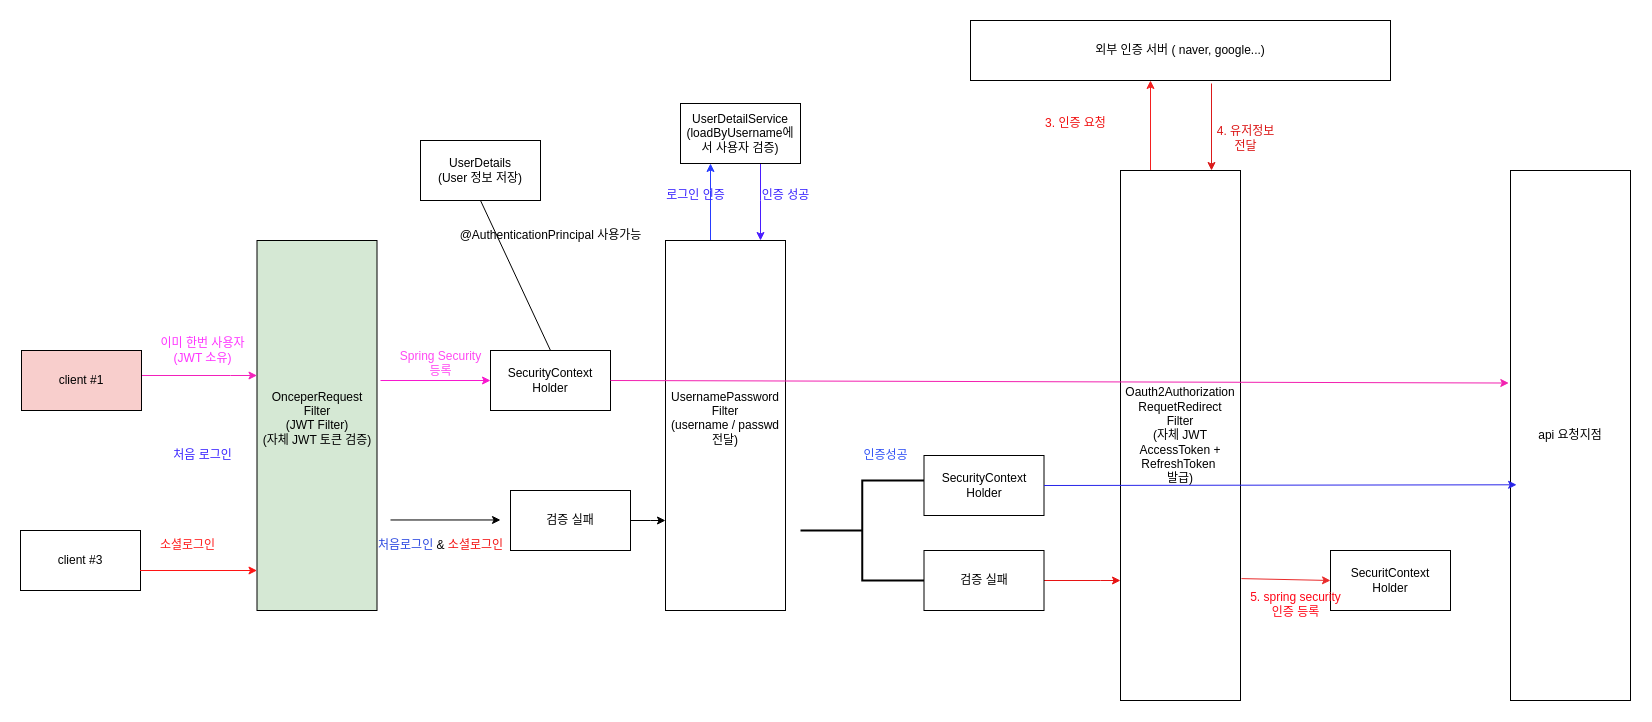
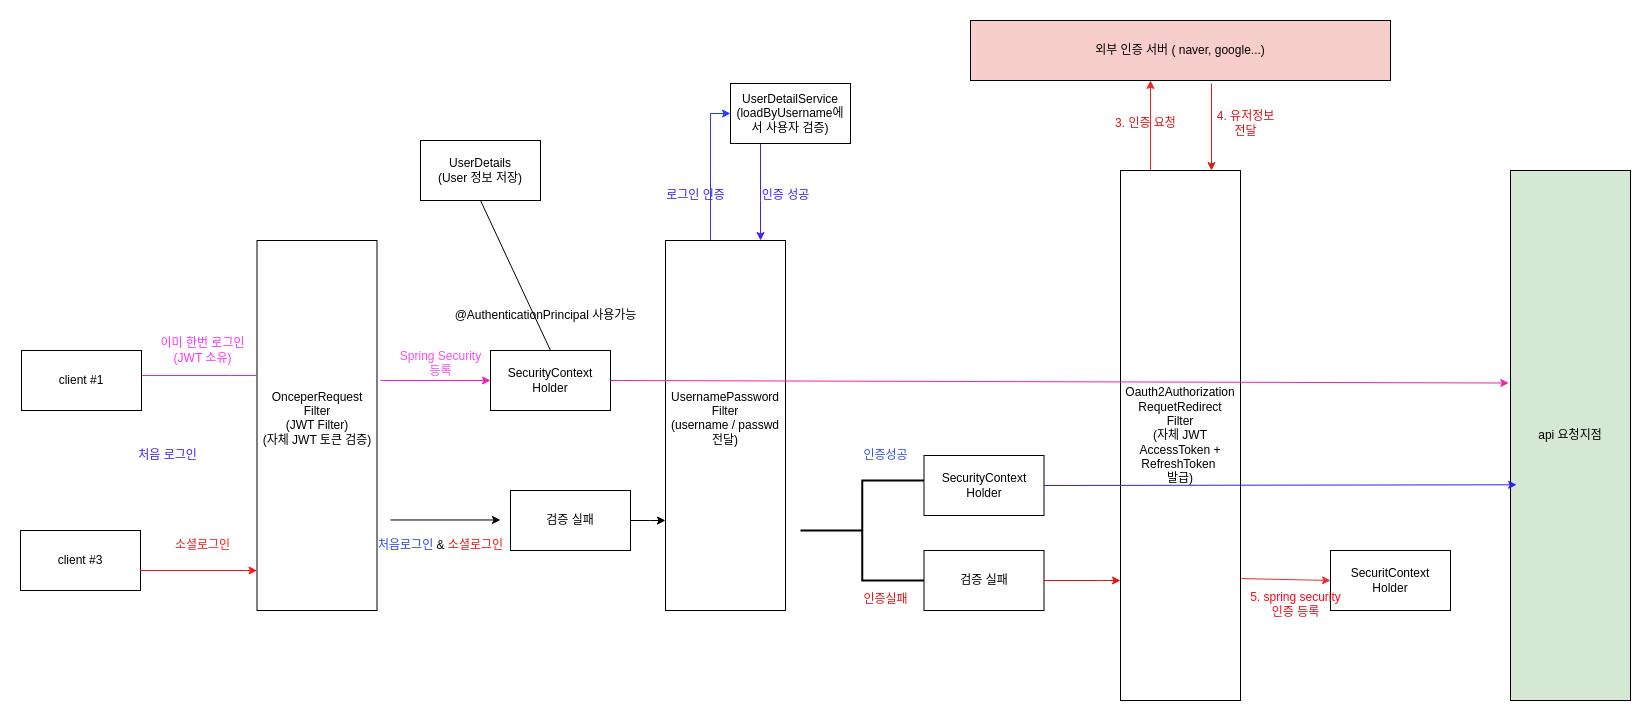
- <mxCell id="10" value="외부 인증 서버 ( naver, google...)" style="rounded=0;whiteSpace=wrap;html=1;" vertex="1" parent="1"><mxGeometry x="970" y="20" width="420" height="60" as="geometry" /></mxCell>
+ <mxCell id="10" value="외부 인증 서버 ( naver, google...)" style="rounded=0;whiteSpace=wrap;html=1;fillColor=#f8cecc;" vertex="1" parent="1"><mxGeometry x="970" y="20" width="420" height="60" as="geometry" /></mxCell>
- <mxCell id="27" value="&lt;font style=&quot;color: light-dark(rgb(240, 15, 15), rgb(237, 237, 237));&quot;&gt;3. 인증 요청&lt;/font&gt;" style="text;html=1;align=center;verticalAlign=middle;resizable=0;points=[];autosize=1;strokeColor=none;fillColor=none;" vertex="1" parent="1"><mxGeometry x="1030" y="108" width="90" height="30" as="geometry" /></mxCell>
+ <mxCell id="27" value="&lt;font style=&quot;color: light-dark(rgb(240, 15, 15), rgb(237, 237, 237));&quot;&gt;3. 인증 요청&lt;/font&gt;" style="text;html=1;align=center;verticalAlign=middle;resizable=0;points=[];autosize=1;strokeColor=none;fillColor=none;" vertex="1" parent="1"><mxGeometry x="1100" y="108" width="90" height="30" as="geometry" /></mxCell>
- <mxCell id="33" value="UserDetailService&lt;div&gt;(loadByUsername에서 사용자 검증)&lt;/div&gt;" style="rounded=0;whiteSpace=wrap;html=1;" vertex="1" parent="1"><mxGeometry x="680" y="103" width="120" height="60" as="geometry" /></mxCell>
+ <mxCell id="33" value="UserDetailService&lt;div&gt;(loadByUsername에서 사용자 검증)&lt;/div&gt;" style="rounded=0;whiteSpace=wrap;html=1;" vertex="1" parent="1"><mxGeometry x="730" y="83" width="120" height="60" as="geometry" /></mxCell>
- <mxCell id="29" value="&lt;font style=&quot;color: light-dark(rgb(219, 20, 20), rgb(237, 237, 237));&quot;&gt;4. 유저정보&lt;/font&gt;&lt;div&gt;&lt;font style=&quot;color: light-dark(rgb(219, 20, 20), rgb(237, 237, 237));&quot;&gt;전달&lt;/font&gt;&lt;/div&gt;" style="text;html=1;align=center;verticalAlign=middle;resizable=0;points=[];autosize=1;strokeColor=none;fillColor=none;" vertex="1" parent="1"><mxGeometry x="1205" y="118" width="80" height="40" as="geometry" /></mxCell>
+ <mxCell id="29" value="&lt;font style=&quot;color: light-dark(rgb(219, 20, 20), rgb(237, 237, 237));&quot;&gt;4. 유저정보&lt;/font&gt;&lt;div&gt;&lt;font style=&quot;color: light-dark(rgb(219, 20, 20), rgb(237, 237, 237));&quot;&gt;전달&lt;/font&gt;&lt;/div&gt;" style="text;html=1;align=center;verticalAlign=middle;resizable=0;points=[];autosize=1;strokeColor=none;fillColor=none;" vertex="1" parent="1"><mxGeometry x="1205" y="103" width="80" height="40" as="geometry" /></mxCell>
- <mxCell id="24" value="@AuthenticationPrincipal 사용가능" style="text;html=1;align=center;verticalAlign=middle;resizable=0;points=[];autosize=1;strokeColor=none;fillColor=none;" vertex="1" parent="1"><mxGeometry x="445" y="220" width="210" height="30" as="geometry" /></mxCell>
+ <mxCell id="24" value="@AuthenticationPrincipal 사용가능" style="text;html=1;align=center;verticalAlign=middle;resizable=0;points=[];autosize=1;strokeColor=none;fillColor=none;" vertex="1" parent="1"><mxGeometry x="440" y="300" width="210" height="30" as="geometry" /></mxCell>
- <mxCell id="19" value="&lt;font style=&quot;color: rgb(255, 51, 255);&quot;&gt;이미 한번 사용자&lt;/font&gt;&lt;div&gt;&lt;font style=&quot;color: rgb(255, 51, 255);&quot;&gt;(JWT 소유)&lt;/font&gt;&lt;/div&gt;" style="text;html=1;align=center;verticalAlign=middle;resizable=0;points=[];autosize=1;strokeColor=none;fillColor=none;" vertex="1" parent="1"><mxGeometry x="146.5" y="330" width="110" height="40" as="geometry" /></mxCell>
+ <mxCell id="19" value="&lt;font style=&quot;color: rgb(255, 51, 255);&quot;&gt;이미 한번 로그인&lt;/font&gt;&lt;div&gt;&lt;font style=&quot;color: rgb(255, 51, 255);&quot;&gt;(JWT 소유)&lt;/font&gt;&lt;/div&gt;" style="text;html=1;align=center;verticalAlign=middle;resizable=0;points=[];autosize=1;strokeColor=none;fillColor=none;" vertex="1" parent="1"><mxGeometry x="146.5" y="330" width="110" height="40" as="geometry" /></mxCell>
- <mxCell id="11" value="" style="edgeStyle=orthogonalEdgeStyle;rounded=0;orthogonalLoop=1;jettySize=auto;html=1;strokeColor=light-dark(#f320bb, #ededed);" edge="1" parent="1" source="12" target="8"><mxGeometry relative="1" as="geometry"><Array as="points"><mxPoint x="230" y="375" /><mxPoint x="230" y="375" /></Array></mxGeometry></mxCell>
+ <mxCell id="11" value="" style="edgeStyle=orthogonalEdgeStyle;rounded=0;orthogonalLoop=1;jettySize=auto;html=1;strokeColor=light-dark(#f320bb, #ededed);endArrow=none;" edge="1" parent="1" source="12" target="8"><mxGeometry relative="1" as="geometry"><Array as="points"><mxPoint x="230" y="375" /><mxPoint x="230" y="375" /></Array></mxGeometry></mxCell>
- <mxCell id="12" value="client #1" style="rounded=0;whiteSpace=wrap;html=1;fillColor=#f8cecc;" vertex="1" parent="1"><mxGeometry x="21" y="350" width="120" height="60" as="geometry" /></mxCell>
+ <mxCell id="12" value="client #1" style="rounded=0;whiteSpace=wrap;html=1;" vertex="1" parent="1"><mxGeometry x="21" y="350" width="120" height="60" as="geometry" /></mxCell>
- <mxCell id="8" value="OnceperRequest&lt;br&gt;&lt;div&gt;Filter&lt;/div&gt;&lt;div&gt;(JWT Filter)&lt;/div&gt;&lt;div&gt;(자체 JWT 토큰 검증)&lt;br&gt;&lt;div&gt;&lt;br&gt;&lt;/div&gt;&lt;/div&gt;" style="rounded=0;whiteSpace=wrap;html=1;fillColor=#d5e8d4;" vertex="1" parent="1"><mxGeometry x="256.5" y="240" width="120" height="370" as="geometry" /></mxCell>
+ <mxCell id="8" value="OnceperRequest&lt;br&gt;&lt;div&gt;Filter&lt;/div&gt;&lt;div&gt;(JWT Filter)&lt;/div&gt;&lt;div&gt;(자체 JWT 토큰 검증)&lt;br&gt;&lt;div&gt;&lt;br&gt;&lt;/div&gt;&lt;/div&gt;" style="rounded=0;whiteSpace=wrap;html=1;" vertex="1" parent="1"><mxGeometry x="256.5" y="240" width="120" height="370" as="geometry" /></mxCell>
- <mxCell id="4" value="api 요청지점" style="rounded=0;whiteSpace=wrap;html=1;" vertex="1" parent="1"><mxGeometry x="1510" y="170" width="120" height="530" as="geometry" /></mxCell>
+ <mxCell id="4" value="api 요청지점" style="rounded=0;whiteSpace=wrap;html=1;fillColor=#d5e8d4;" vertex="1" parent="1"><mxGeometry x="1510" y="170" width="120" height="530" as="geometry" /></mxCell>
- <mxCell id="20" value="&lt;font style=&quot;color: rgb(57, 35, 255);&quot;&gt;처음 로그인&lt;/font&gt;" style="text;html=1;align=center;verticalAlign=middle;resizable=0;points=[];autosize=1;strokeColor=none;fillColor=none;" vertex="1" parent="1"><mxGeometry x="156.5" y="440" width="90" height="30" as="geometry" /></mxCell>
+ <mxCell id="20" value="&lt;font style=&quot;color: rgb(57, 35, 255);&quot;&gt;처음 로그인&lt;/font&gt;" style="text;html=1;align=center;verticalAlign=middle;resizable=0;points=[];autosize=1;strokeColor=none;fillColor=none;" vertex="1" parent="1"><mxGeometry x="121.5" y="440" width="90" height="30" as="geometry" /></mxCell>
- <mxCell id="37" value="&lt;font style=&quot;color: light-dark(rgb(255, 26, 26), rgb(237, 237, 237));&quot;&gt;소셜로그인&lt;/font&gt;" style="text;html=1;align=center;verticalAlign=middle;resizable=0;points=[];autosize=1;strokeColor=none;fillColor=none;" vertex="1" parent="1"><mxGeometry x="146.5" y="530" width="80" height="30" as="geometry" /></mxCell>
+ <mxCell id="37" value="&lt;font style=&quot;color: light-dark(rgb(255, 26, 26), rgb(237, 237, 237));&quot;&gt;소셜로그인&lt;/font&gt;" style="text;html=1;align=center;verticalAlign=middle;resizable=0;points=[];autosize=1;strokeColor=none;fillColor=none;" vertex="1" parent="1"><mxGeometry x="161.5" y="530" width="80" height="30" as="geometry" /></mxCell>
+ <mxCell id="38" value="&lt;font style=&quot;color: light-dark(rgb(243, 18, 18), rgb(237, 237, 237));&quot;&gt;인증실패&lt;/font&gt;" style="text;html=1;align=center;verticalAlign=middle;resizable=0;points=[];autosize=1;strokeColor=none;fillColor=none;" vertex="1" parent="1"><mxGeometry x="850" y="584" width="70" height="30" as="geometry" /></mxCell>
